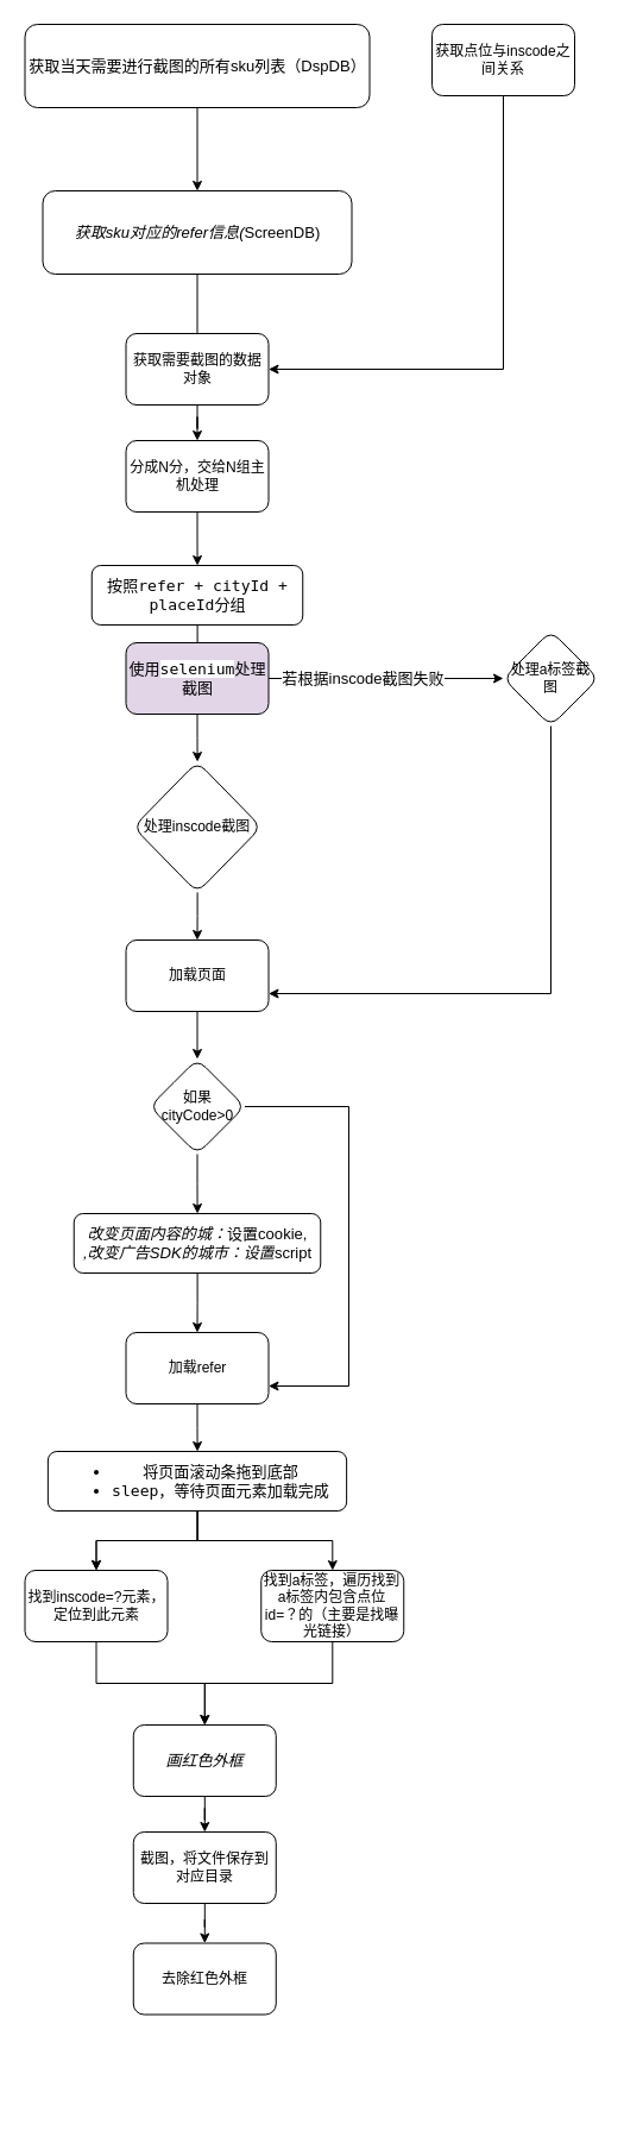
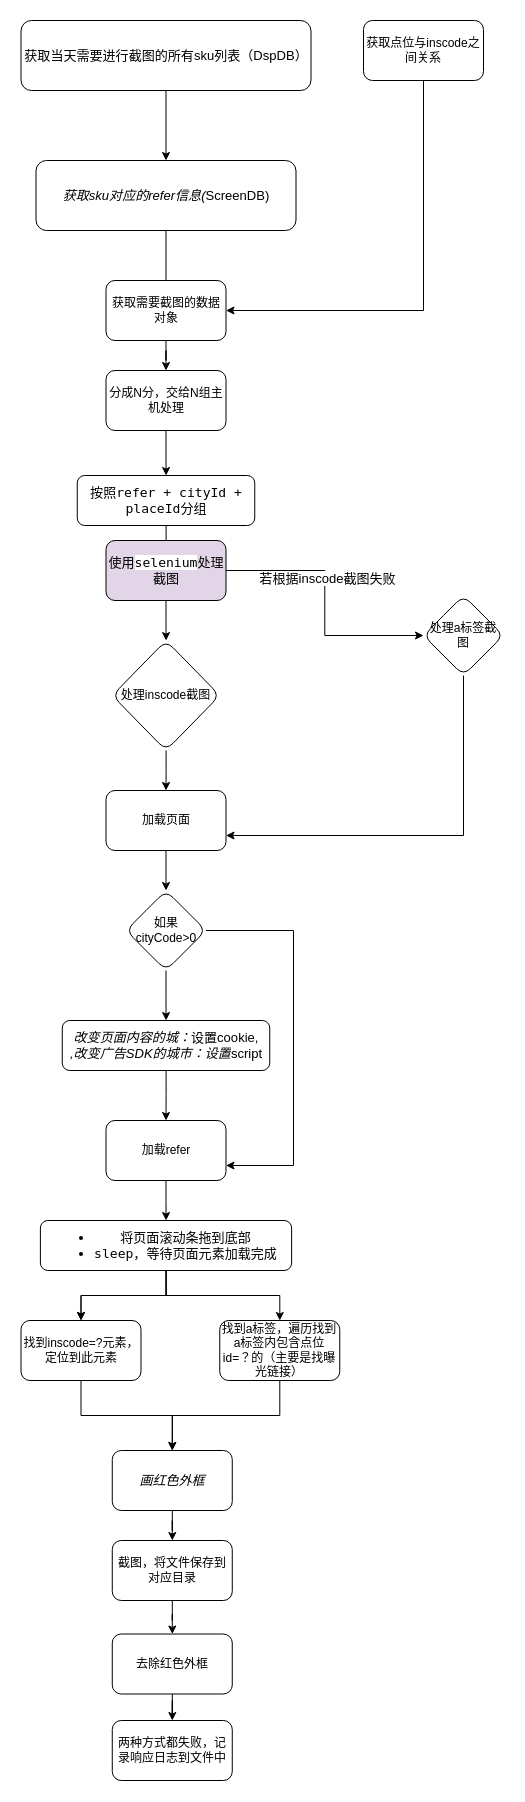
- <mxCell id="40" value="处理a标签截图" style="rhombus;whiteSpace=wrap;html=1;rounded=1;" vertex="1" parent="1"><mxGeometry x="423" y="530" width="80" height="80" as="geometry" /></mxCell>
+ <mxCell id="40" value="处理a标签截图" style="rhombus;whiteSpace=wrap;html=1;rounded=1;" vertex="1" parent="1"><mxGeometry x="423" y="595" width="80" height="80" as="geometry" /></mxCell>
+ <mxCell id="31" value="" style="edgeStyle=orthogonalEdgeStyle;rounded=0;orthogonalLoop=1;jettySize=auto;html=1;fontFamily=Helvetica;fontSize=13.067;fontColor=#000000;" edge="1" parent="1" source="32" target="45"><mxGeometry relative="1" as="geometry" /></mxCell>
+ <mxCell id="45" value="两种方式都失败，记录响应日志到文件中" style="whiteSpace=wrap;html=1;strokeColor=#000000;rounded=1;" vertex="1" parent="1"><mxGeometry x="111.775" y="1720" width="120" height="60" as="geometry" /></mxCell>
